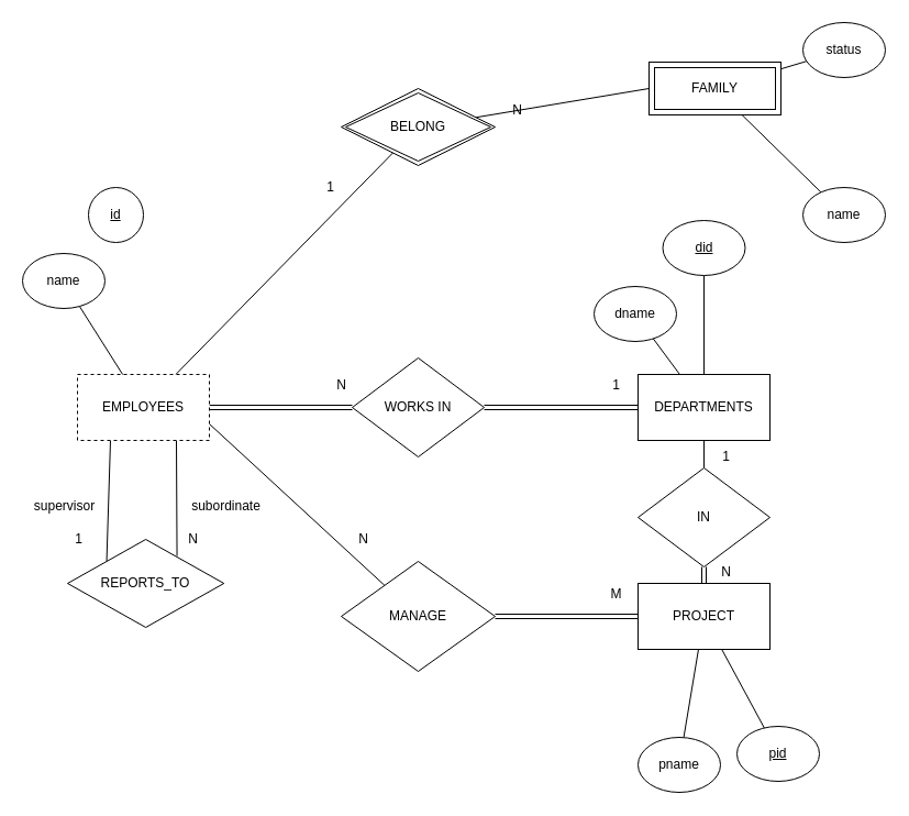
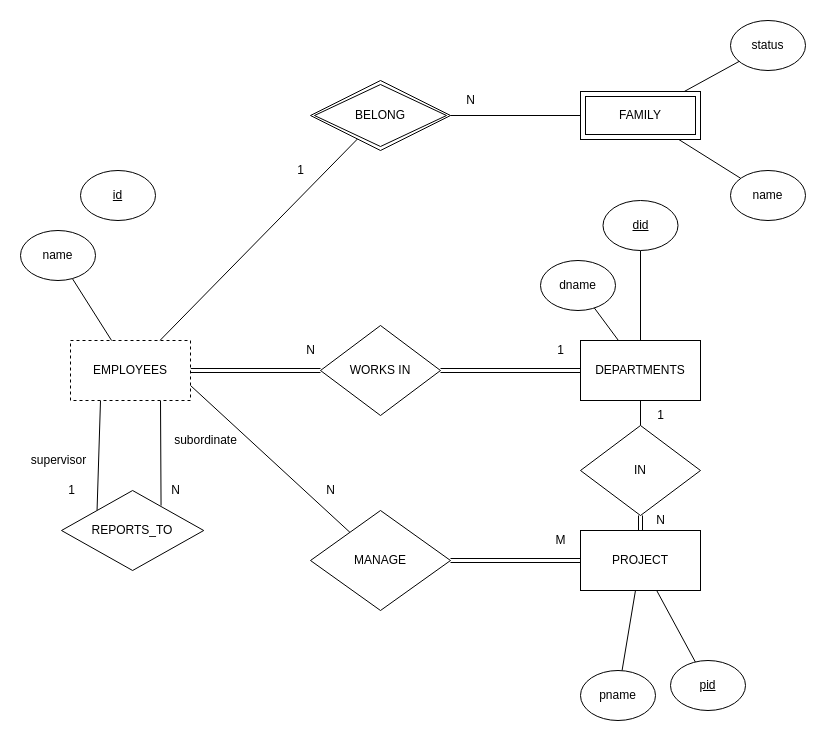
- <mxCell id="43" value="FAMILY" style="shape=ext;margin=3;double=1;whiteSpace=wrap;html=1;align=center;" vertex="1" parent="1"><mxGeometry x="590" y="56" width="120" height="48" as="geometry" /></mxCell>
+ <mxCell id="43" value="FAMILY" style="shape=ext;margin=3;double=1;whiteSpace=wrap;html=1;align=center;" vertex="1" parent="1"><mxGeometry x="580" y="91" width="120" height="48" as="geometry" /></mxCell>
- <mxCell id="15" value="&lt;u&gt;id&lt;/u&gt;" style="ellipse;whiteSpace=wrap;html=1;" vertex="1" parent="1"><mxGeometry x="80" y="170" width="50" height="50" as="geometry" /></mxCell>
+ <mxCell id="15" value="&lt;u&gt;id&lt;/u&gt;" style="ellipse;whiteSpace=wrap;html=1;" vertex="1" parent="1"><mxGeometry x="80" y="170" width="75" height="50" as="geometry" /></mxCell>
- <mxCell id="25" value="subordinate" style="text;html=1;align=center;verticalAlign=middle;resizable=0;points=[];autosize=1;" vertex="1" parent="1"><mxGeometry x="165" y="450" width="80" height="20" as="geometry" /></mxCell>
+ <mxCell id="25" value="subordinate" style="text;html=1;align=center;verticalAlign=middle;resizable=0;points=[];autosize=1;" vertex="1" parent="1"><mxGeometry x="165" y="430" width="80" height="20" as="geometry" /></mxCell>
